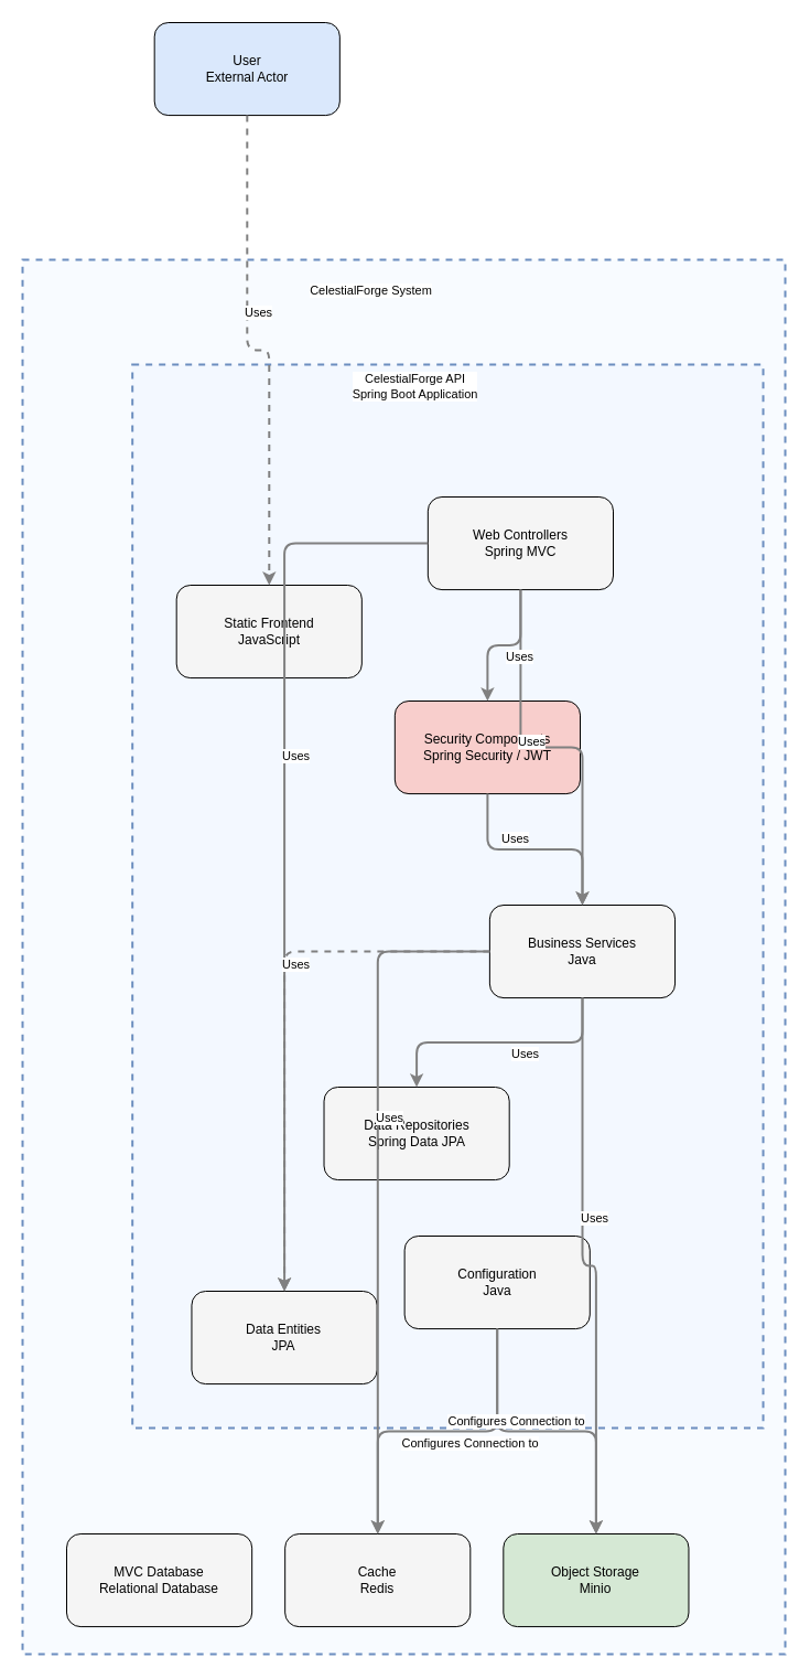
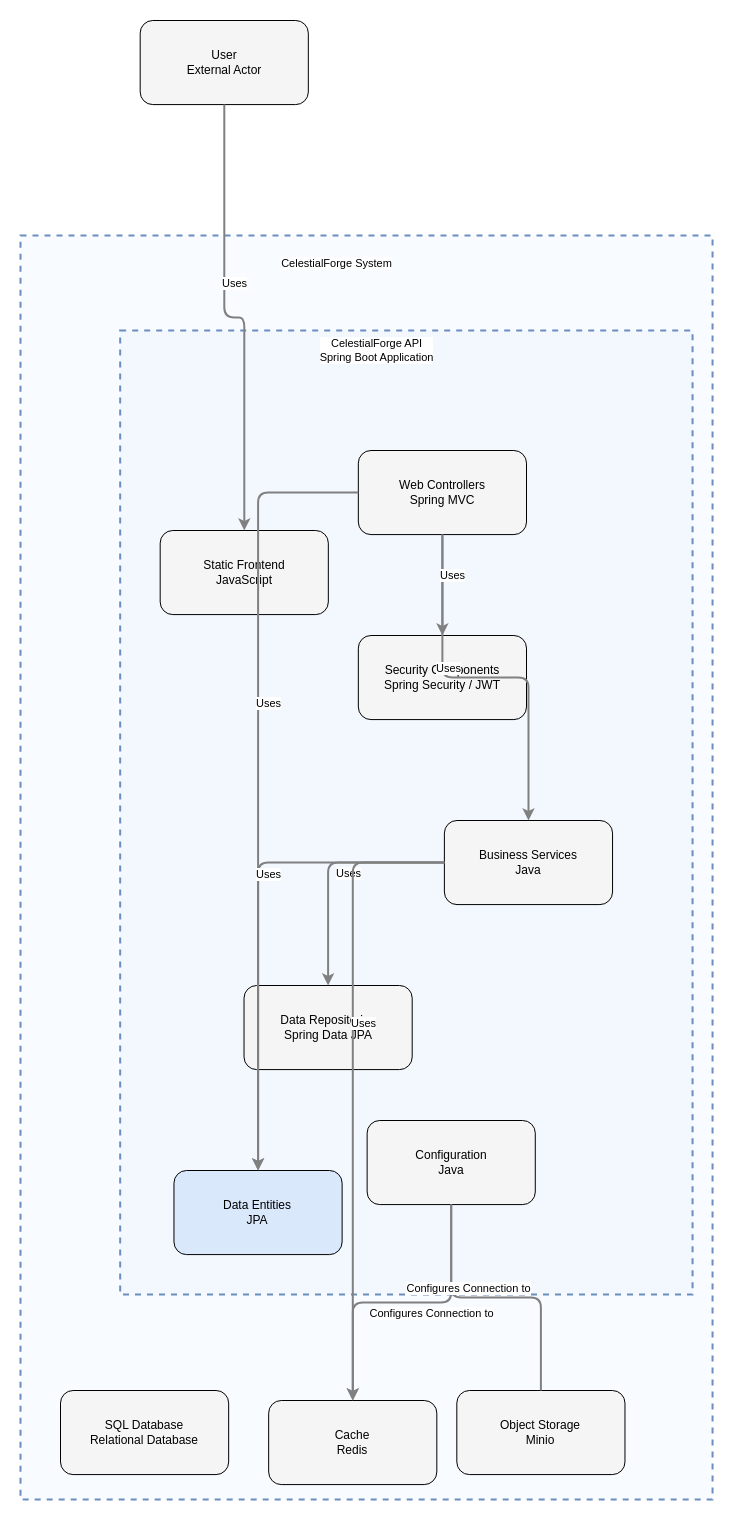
- <mxCell id="6" value="User&lt;br&gt;External Actor" style="rounded=1;whiteSpace=wrap;html=1;fillColor=#dae8fc;" vertex="1" parent="1"><mxGeometry x="139.684" y="20" width="168.158" height="84.079" as="geometry" /></mxCell>
+ <mxCell id="6" value="User&lt;br&gt;External Actor" style="rounded=1;whiteSpace=wrap;html=1;fillColor=#f5f5f5" vertex="1" parent="1"><mxGeometry x="139.684" y="20" width="168.158" height="84.079" as="geometry" /></mxCell>
- <mxCell id="33" style="edgeStyle=orthogonalEdgeStyle;rounded=1;orthogonalLoop=1;jettySize=auto;html=1;strokeColor=#808080;strokeWidth=2;jumpStyle=arc;jumpSize=10;spacing=15;labelBackgroundColor=white;labelBorderColor=none;dashed=1;" edge="1" parent="1" source="6" target="16"><mxGeometry relative="1" as="geometry" /></mxCell>
+ <mxCell id="33" style="edgeStyle=orthogonalEdgeStyle;rounded=1;orthogonalLoop=1;jettySize=auto;html=1;strokeColor=#808080;strokeWidth=2;jumpStyle=arc;jumpSize=10;spacing=15;labelBackgroundColor=white;labelBorderColor=none" edge="1" parent="1" source="6" target="16"><mxGeometry relative="1" as="geometry" /></mxCell>
- <mxCell id="10" value="Web Controllers&lt;br&gt;Spring MVC" style="rounded=1;whiteSpace=wrap;html=1;fillColor=#f5f5f5" vertex="1" parent="2"><mxGeometry x="268.158" y="120" width="168.158" height="84.079" as="geometry" /></mxCell>
+ <mxCell id="10" value="Web Controllers&lt;br&gt;Spring MVC" style="rounded=1;whiteSpace=wrap;html=1;fillColor=#f5f5f5" vertex="1" parent="2"><mxGeometry x="238.158" y="120" width="168.158" height="84.079" as="geometry" /></mxCell>
- <mxCell id="14" value="Security Components&lt;br&gt;Spring Security / JWT" style="rounded=1;whiteSpace=wrap;html=1;fillColor=#f8cecc;" vertex="1" parent="2"><mxGeometry x="238.158" y="305" width="168.158" height="84.079" as="geometry" /></mxCell>
+ <mxCell id="14" value="Security Components&lt;br&gt;Spring Security / JWT" style="rounded=1;whiteSpace=wrap;html=1;fillColor=#f5f5f5" vertex="1" parent="2"><mxGeometry x="238.158" y="305" width="168.158" height="84.079" as="geometry" /></mxCell>
- <mxCell id="23" style="edgeStyle=orthogonalEdgeStyle;rounded=1;orthogonalLoop=1;jettySize=auto;html=1;strokeColor=#808080;strokeWidth=2;jumpStyle=arc;jumpSize=10;spacing=15;labelBackgroundColor=white;labelBorderColor=none" edge="1" parent="1" source="14" target="11"><mxGeometry relative="1" as="geometry" /></mxCell>
- <mxCell id="24" value="Uses" style="edgeLabel;html=1;align=center;verticalAlign=middle;resizable=0;points=[];" vertex="1" connectable="0" parent="23"><mxGeometry x="-0.2" y="10" relative="1" as="geometry"><mxPoint as="offset" /></mxGeometry></mxCell>
- <mxCell id="27" style="edgeStyle=orthogonalEdgeStyle;rounded=1;orthogonalLoop=1;jettySize=auto;html=1;strokeColor=#808080;strokeWidth=2;jumpStyle=arc;jumpSize=10;spacing=15;labelBackgroundColor=white;labelBorderColor=none;dashed=1;" edge="1" parent="1" source="11" target="13"><mxGeometry relative="1" as="geometry" /></mxCell>
+ <mxCell id="27" style="edgeStyle=orthogonalEdgeStyle;rounded=1;orthogonalLoop=1;jettySize=auto;html=1;strokeColor=#808080;strokeWidth=2;jumpStyle=arc;jumpSize=10;spacing=15;labelBackgroundColor=white;labelBorderColor=none" edge="1" parent="1" source="11" target="13"><mxGeometry relative="1" as="geometry" /></mxCell>
- <mxCell id="12" value="Data Repositories&lt;br&gt;Spring Data JPA" style="rounded=1;whiteSpace=wrap;html=1;fillColor=#f5f5f5" vertex="1" parent="2"><mxGeometry x="173.842" y="655" width="168.158" height="84.079" as="geometry" /></mxCell>
+ <mxCell id="12" value="Data Repositories&lt;br&gt;Spring Data JPA" style="rounded=1;whiteSpace=wrap;html=1;fillColor=#f5f5f5" vertex="1" parent="2"><mxGeometry x="123.842" y="655" width="168.158" height="84.079" as="geometry" /></mxCell>
- <mxCell id="31" style="edgeStyle=orthogonalEdgeStyle;rounded=1;orthogonalLoop=1;jettySize=auto;html=1;strokeColor=#808080;strokeWidth=2;jumpStyle=arc;jumpSize=10;spacing=15;labelBackgroundColor=white;labelBorderColor=none" edge="1" parent="1" source="11" target="9"><mxGeometry relative="1" as="geometry" /></mxCell>
- <mxCell id="32" value="Uses" style="edgeLabel;html=1;align=center;verticalAlign=middle;resizable=0;points=[];" vertex="1" connectable="0" parent="31"><mxGeometry x="-0.2" y="10" relative="1" as="geometry"><mxPoint as="offset" /></mxGeometry></mxCell>
- <mxCell id="13" value="Data Entities&lt;br&gt;JPA" style="rounded=1;whiteSpace=wrap;html=1;fillColor=#f5f5f5" vertex="1" parent="2"><mxGeometry x="53.776" y="840" width="168.158" height="84.079" as="geometry" /></mxCell>
+ <mxCell id="13" value="Data Entities&lt;br&gt;JPA" style="rounded=1;whiteSpace=wrap;html=1;fillColor=#dae8fc;" vertex="1" parent="2"><mxGeometry x="53.776" y="840" width="168.158" height="84.079" as="geometry" /></mxCell>
- <mxCell id="37" style="edgeStyle=orthogonalEdgeStyle;rounded=1;orthogonalLoop=1;jettySize=auto;html=1;strokeColor=#808080;strokeWidth=2;jumpStyle=arc;jumpSize=10;spacing=15;labelBackgroundColor=white;labelBorderColor=none" edge="1" parent="1" source="15" target="9"><mxGeometry relative="1" as="geometry" /></mxCell>
+ <mxCell id="37" style="edgeStyle=orthogonalEdgeStyle;rounded=1;orthogonalLoop=1;jettySize=auto;html=1;strokeColor=#808080;strokeWidth=2;jumpStyle=arc;jumpSize=10;spacing=15;labelBackgroundColor=white;labelBorderColor=none;endArrow=none;" edge="1" parent="1" source="15" target="9"><mxGeometry relative="1" as="geometry" /></mxCell>
- <mxCell id="7" value="MVC Database&lt;br&gt;Relational Database" style="rounded=1;whiteSpace=wrap;html=1;fillColor=#f5f5f5" vertex="1" parent="4"><mxGeometry x="40" y="1155" width="168.158" height="84.079" as="geometry" /></mxCell>
+ <mxCell id="7" value="SQL Database&lt;br&gt;Relational Database" style="rounded=1;whiteSpace=wrap;html=1;fillColor=#f5f5f5" vertex="1" parent="4"><mxGeometry x="40" y="1155" width="168.158" height="84.079" as="geometry" /></mxCell>
- <mxCell id="8" value="Cache&lt;br&gt;Redis" style="rounded=1;whiteSpace=wrap;html=1;fillColor=#f5f5f5" vertex="1" parent="4"><mxGeometry x="238.158" y="1155" width="168.158" height="84.079" as="geometry" /></mxCell>
+ <mxCell id="8" value="Cache&lt;br&gt;Redis" style="rounded=1;whiteSpace=wrap;html=1;fillColor=#f5f5f5" vertex="1" parent="4"><mxGeometry x="248.158" y="1165" width="168.158" height="84.079" as="geometry" /></mxCell>
- <mxCell id="9" value="Object Storage&lt;br&gt;Minio" style="rounded=1;whiteSpace=wrap;html=1;fillColor=#d5e8d4;" vertex="1" parent="4"><mxGeometry x="436.316" y="1155" width="168.158" height="84.079" as="geometry" /></mxCell>
+ <mxCell id="9" value="Object Storage&lt;br&gt;Minio" style="rounded=1;whiteSpace=wrap;html=1;fillColor=#f5f5f5" vertex="1" parent="4"><mxGeometry x="436.316" y="1155" width="168.158" height="84.079" as="geometry" /></mxCell>
